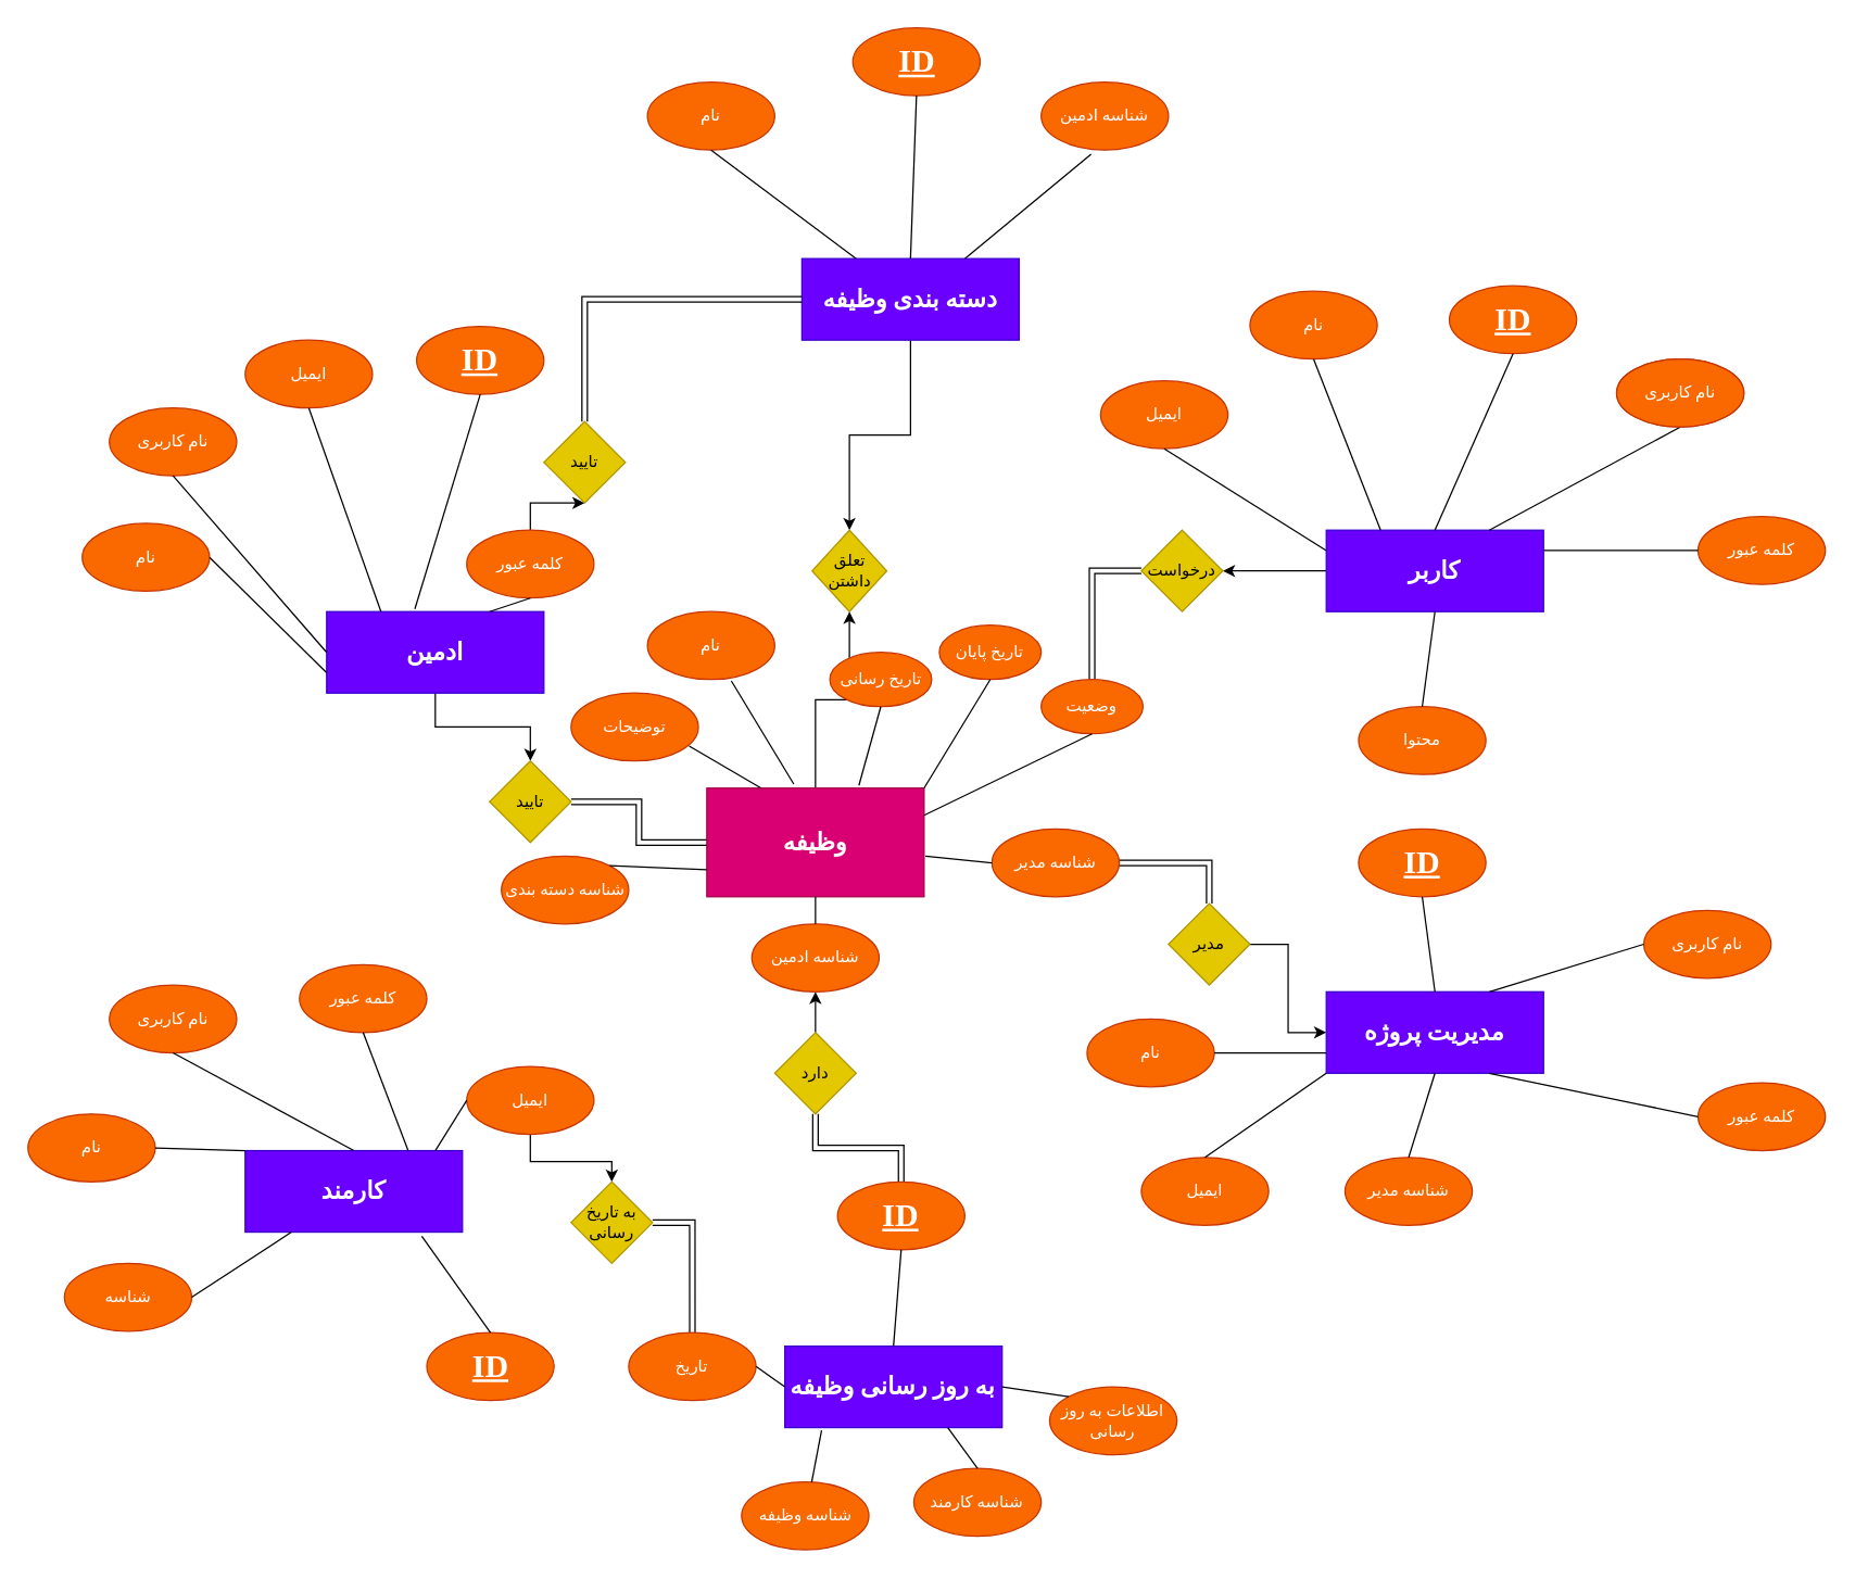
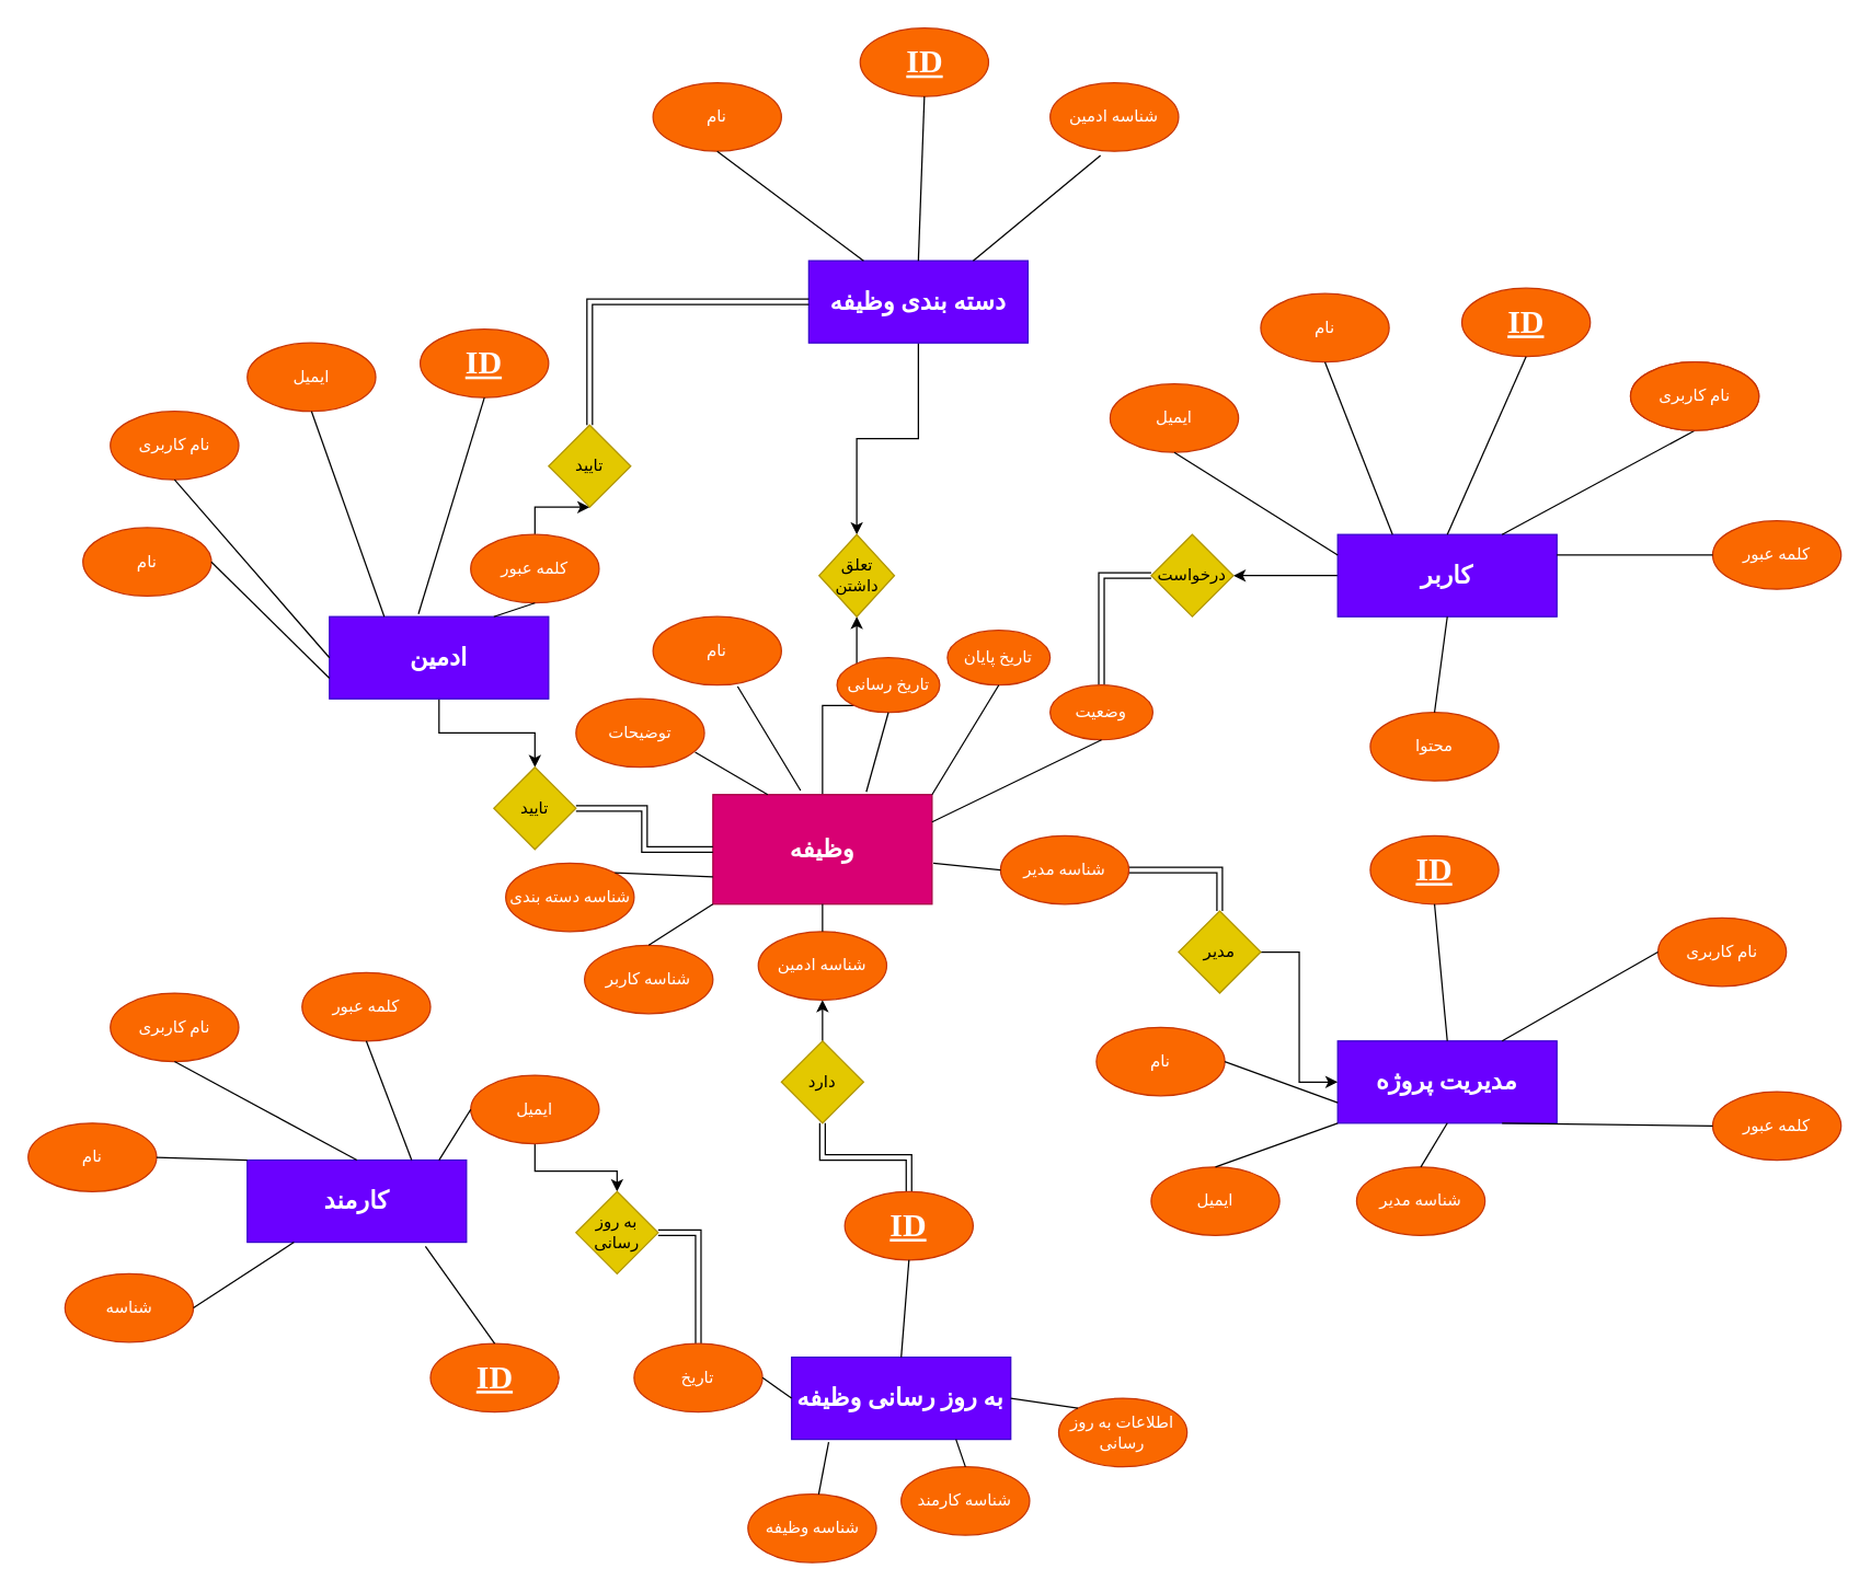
+ <mxCell id="77" value="" style="endArrow=none;html=1;fontColor=#FFFFFF;entryX=0;entryY=1;entryDx=0;entryDy=0;exitX=0.5;exitY=0;exitDx=0;exitDy=0;" edge="1" parent="1" source="76" target="9"><mxGeometry width="50" height="50" relative="1" as="geometry"><mxPoint x="470" y="690" as="sourcePoint" /><mxPoint x="520" y="640" as="targetPoint" /></mxGeometry></mxCell>
+ <mxCell id="76" value="&lt;font face=&quot;IRANSans&quot;&gt;شناسه کاربر&lt;/font&gt;" style="ellipse;whiteSpace=wrap;html=1;fillColor=#fa6800;strokeColor=#C73500;fontColor=#FFFFFF;" vertex="1" parent="1"><mxGeometry x="426.25" y="690" width="93.75" height="50" as="geometry" /></mxCell>
- <mxCell id="14" value="&lt;h2&gt;&lt;font face=&quot;IRANSans&quot;&gt;مدیریت پروژه&lt;/font&gt;&lt;/h2&gt;" style="whiteSpace=wrap;html=1;fillColor=#6a00ff;strokeColor=#3700CC;fontColor=#ffffff;" vertex="1" parent="1"><mxGeometry x="976.21" y="730" width="160" height="60" as="geometry" /></mxCell>
+ <mxCell id="14" value="&lt;h2&gt;&lt;font face=&quot;IRANSans&quot;&gt;مدیریت پروژه&lt;/font&gt;&lt;/h2&gt;" style="whiteSpace=wrap;html=1;fillColor=#6a00ff;strokeColor=#3700CC;fontColor=#ffffff;" vertex="1" parent="1"><mxGeometry x="976.21" y="760" width="160" height="60" as="geometry" /></mxCell>
- <mxCell id="23" value="&lt;p&gt;به تاریخ رسانی&lt;/p&gt;" style="rhombus;whiteSpace=wrap;html=1;fillColor=#e3c800;strokeColor=#B09500;fontColor=#000000;fontFamily=IRANSans;" vertex="1" parent="1"><mxGeometry x="420" y="870" width="60" height="60" as="geometry" /></mxCell>
+ <mxCell id="23" value="&lt;p&gt;به روز رسانی&lt;/p&gt;" style="rhombus;whiteSpace=wrap;html=1;fillColor=#e3c800;strokeColor=#B09500;fontColor=#000000;fontFamily=IRANSans;" vertex="1" parent="1"><mxGeometry x="420" y="870" width="60" height="60" as="geometry" /></mxCell>
- <mxCell id="57" value="&lt;font face=&quot;IRANSans&quot;&gt;شناسه کارمند&lt;/font&gt;" style="ellipse;whiteSpace=wrap;html=1;fillColor=#fa6800;strokeColor=#C73500;fontColor=#FFFFFF;" vertex="1" parent="1"><mxGeometry x="672.46" y="1081" width="93.75" height="50" as="geometry" /></mxCell>
+ <mxCell id="57" value="&lt;font face=&quot;IRANSans&quot;&gt;شناسه کارمند&lt;/font&gt;" style="ellipse;whiteSpace=wrap;html=1;fillColor=#fa6800;strokeColor=#C73500;fontColor=#FFFFFF;" vertex="1" parent="1"><mxGeometry x="657.46" y="1071" width="93.75" height="50" as="geometry" /></mxCell>
